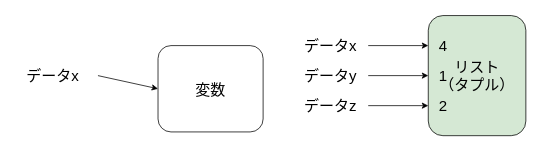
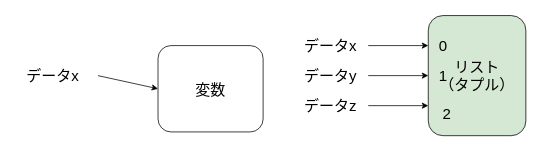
- <mxCell id="12" value="4" style="text;html=1;strokeColor=none;fillColor=none;align=center;verticalAlign=middle;whiteSpace=wrap;rounded=0;fontSize=20;" vertex="1" parent="1"><mxGeometry x="570" y="50" width="40" height="20" as="geometry" /></mxCell>
+ <mxCell id="12" value="0" style="text;html=1;strokeColor=none;fillColor=none;align=center;verticalAlign=middle;whiteSpace=wrap;rounded=0;fontSize=20;" vertex="1" parent="1"><mxGeometry x="570" y="50" width="40" height="20" as="geometry" /></mxCell>
- <mxCell id="14" value="2" style="text;html=1;strokeColor=none;fillColor=none;align=center;verticalAlign=middle;whiteSpace=wrap;rounded=0;fontSize=20;" vertex="1" parent="1"><mxGeometry x="570" y="130" width="40" height="20" as="geometry" /></mxCell>
+ <mxCell id="14" value="2" style="text;html=1;strokeColor=none;fillColor=none;align=center;verticalAlign=middle;whiteSpace=wrap;rounded=0;fontSize=20;" vertex="1" parent="1"><mxGeometry x="575" y="140" width="40" height="20" as="geometry" /></mxCell>
